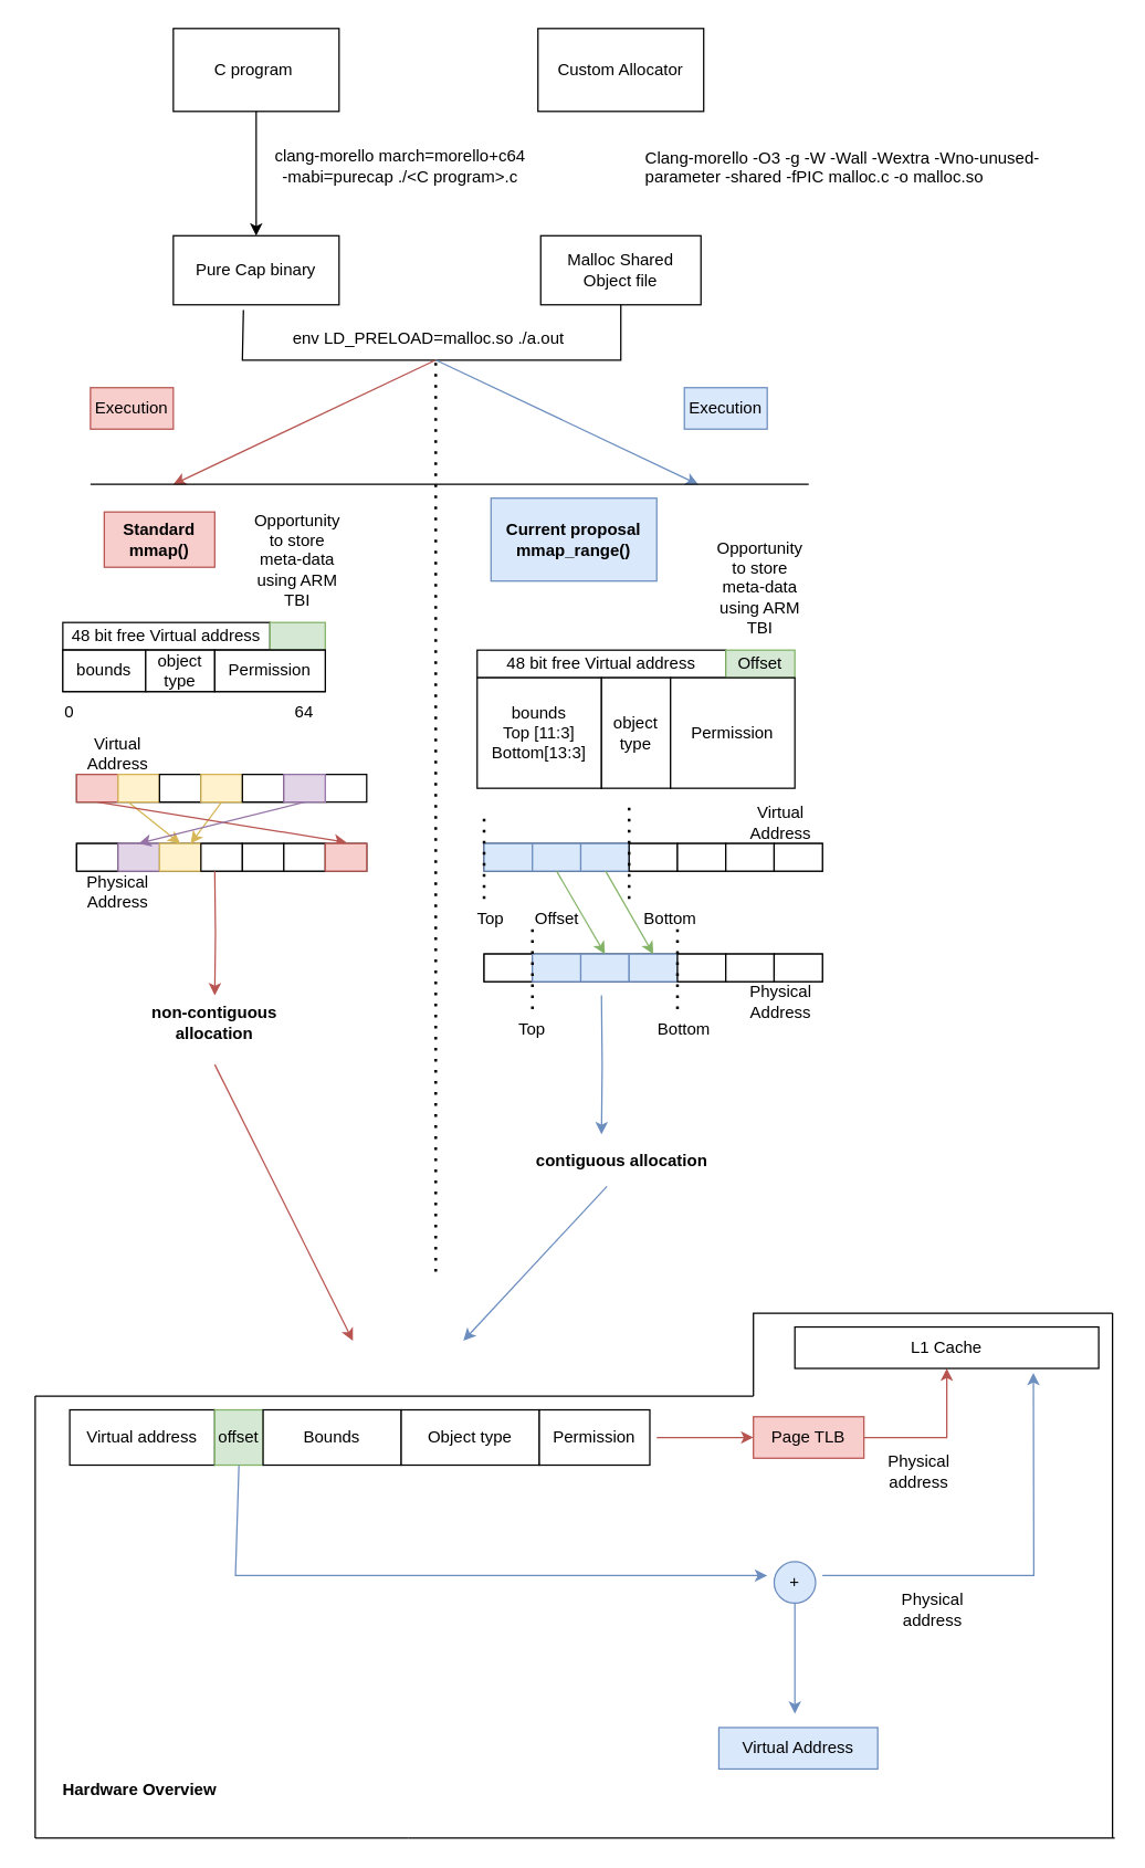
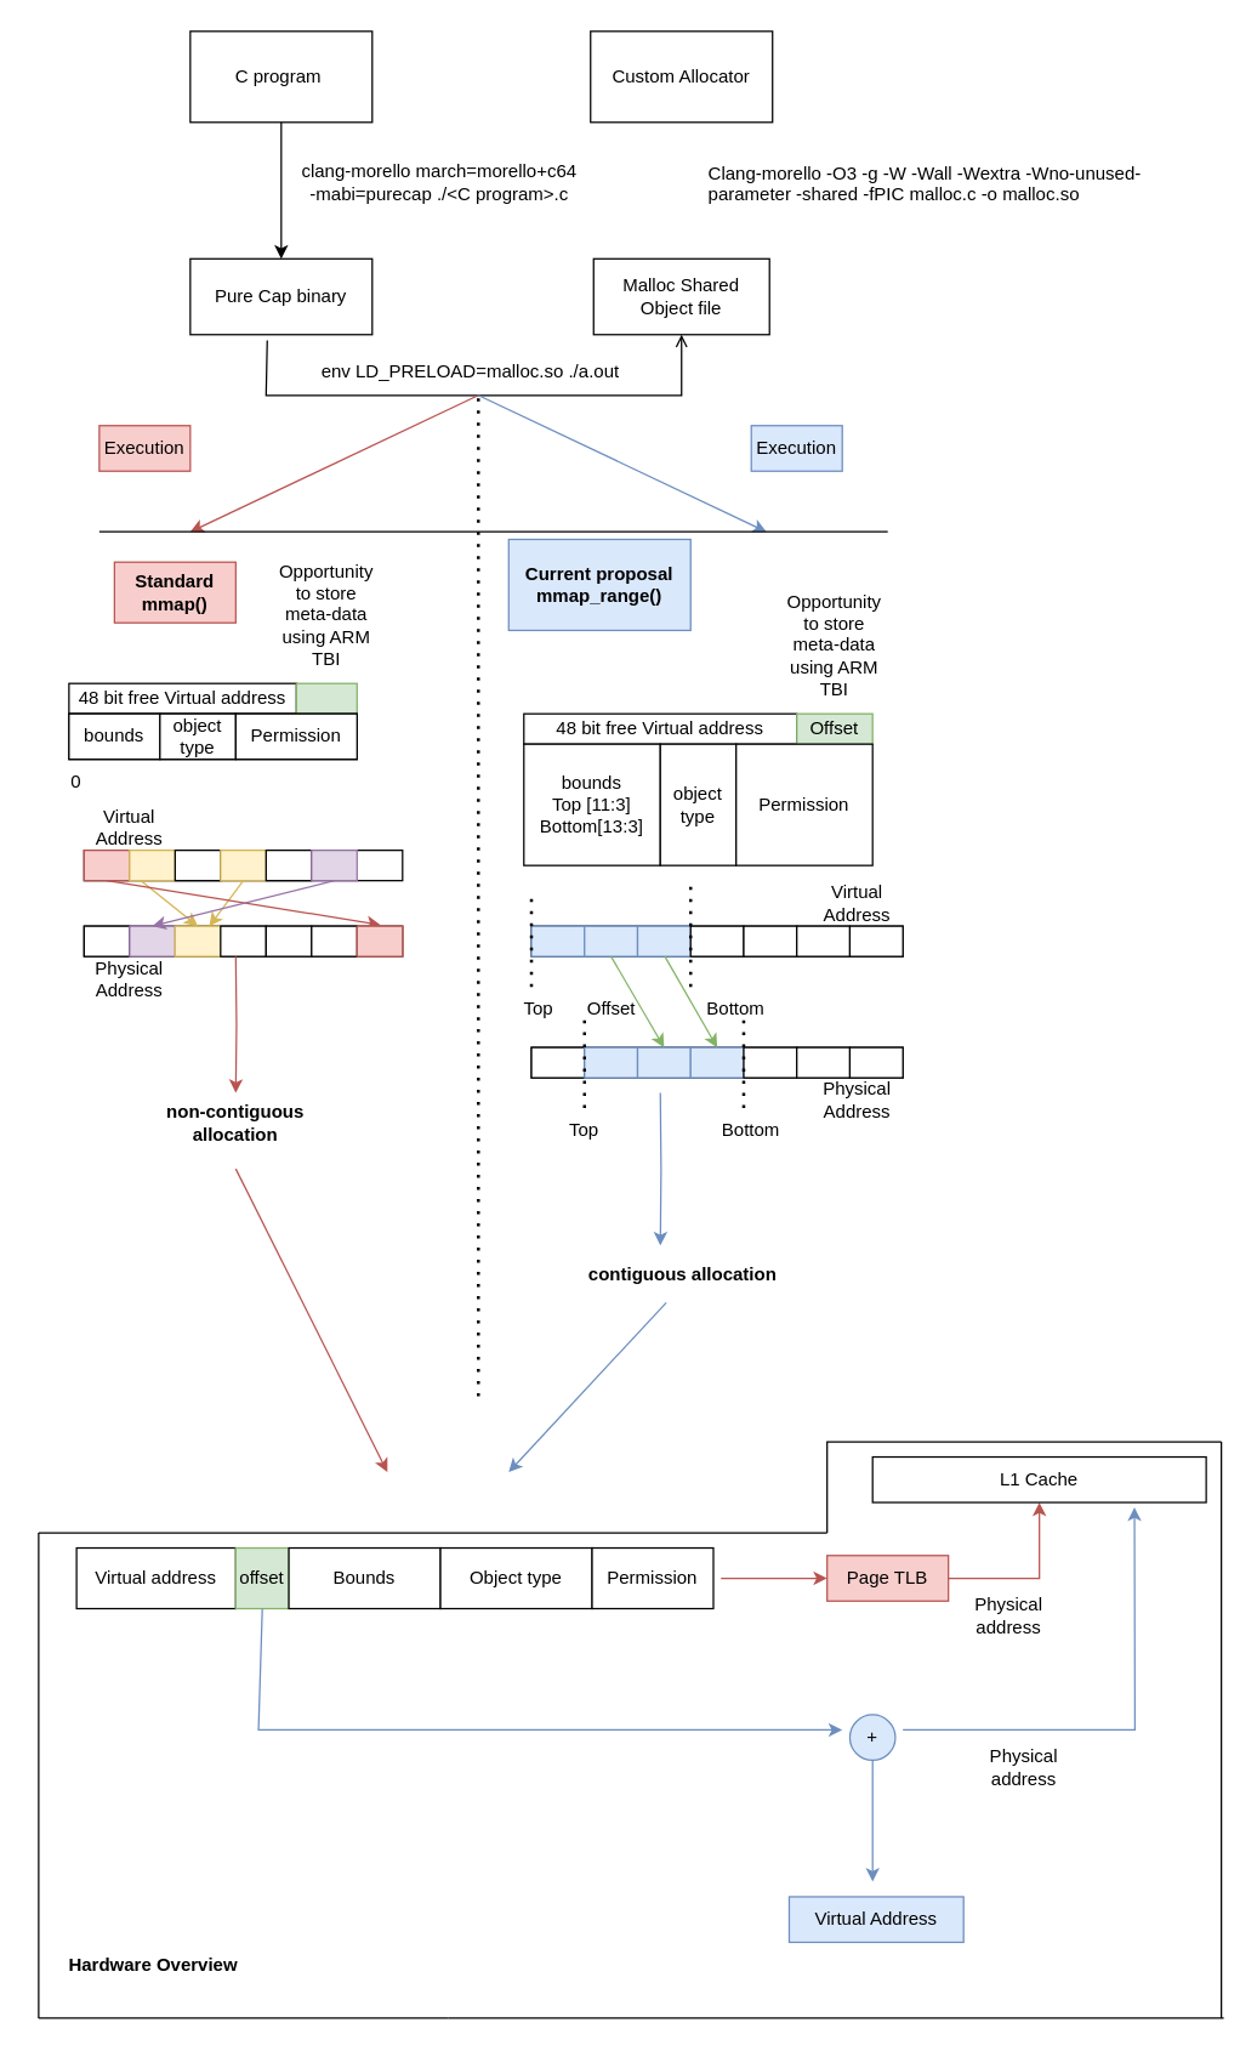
- <mxCell id="7" value="" style="endArrow=none;html=1;rounded=0;exitX=0.423;exitY=1.076;exitDx=0;exitDy=0;exitPerimeter=0;entryX=0.5;entryY=1;entryDx=0;entryDy=0;" edge="1" parent="1" source="5" target="6"><mxGeometry width="50" height="50" relative="1" as="geometry"><mxPoint x="275" y="170" as="sourcePoint" /><mxPoint x="445" y="260" as="targetPoint" /><Array as="points"><mxPoint x="175" y="260" /><mxPoint x="449" y="260" /></Array></mxGeometry></mxCell>
+ <mxCell id="7" value="" style="endArrow=open;html=1;rounded=0;exitX=0.423;exitY=1.076;exitDx=0;exitDy=0;exitPerimeter=0;entryX=0.5;entryY=1;entryDx=0;entryDy=0;" edge="1" parent="1" source="5" target="6"><mxGeometry width="50" height="50" relative="1" as="geometry"><mxPoint x="275" y="170" as="sourcePoint" /><mxPoint x="445" y="260" as="targetPoint" /><Array as="points"><mxPoint x="175" y="260" /><mxPoint x="449" y="260" /></Array></mxGeometry></mxCell>
- <mxCell id="15" value="&lt;b&gt;Current proposal&lt;br&gt;mmap_range()&lt;/b&gt;" style="text;html=1;strokeColor=#6c8ebf;fillColor=#dae8fc;align=center;verticalAlign=middle;whiteSpace=wrap;rounded=0;" vertex="1" parent="1"><mxGeometry x="355" y="360" width="120" height="60" as="geometry" /></mxCell>
+ <mxCell id="15" value="&lt;b&gt;Current proposal&lt;br&gt;mmap_range()&lt;/b&gt;" style="text;html=1;strokeColor=#6c8ebf;fillColor=#dae8fc;align=center;verticalAlign=middle;whiteSpace=wrap;rounded=0;" vertex="1" parent="1"><mxGeometry x="335" y="355" width="120" height="60" as="geometry" /></mxCell>
- <mxCell id="24" value="64" style="text;html=1;strokeColor=none;fillColor=none;align=center;verticalAlign=middle;whiteSpace=wrap;rounded=0;" vertex="1" parent="1"><mxGeometry x="205" y="500" width="30" height="30" as="geometry" /></mxCell>
